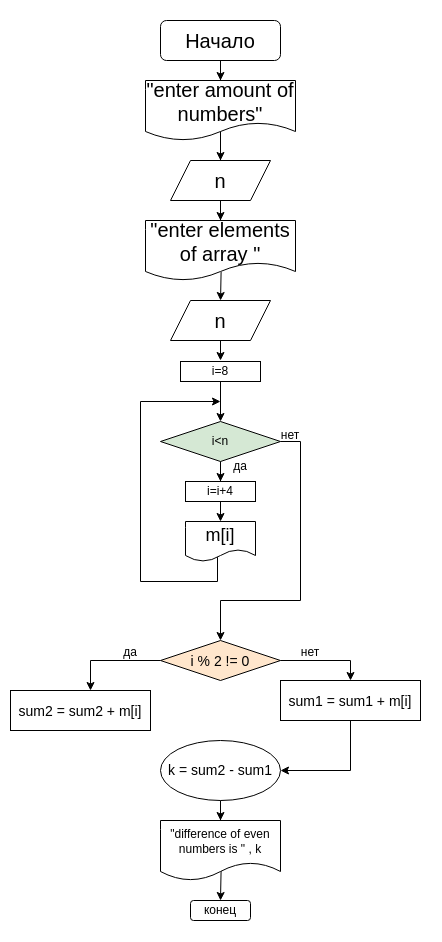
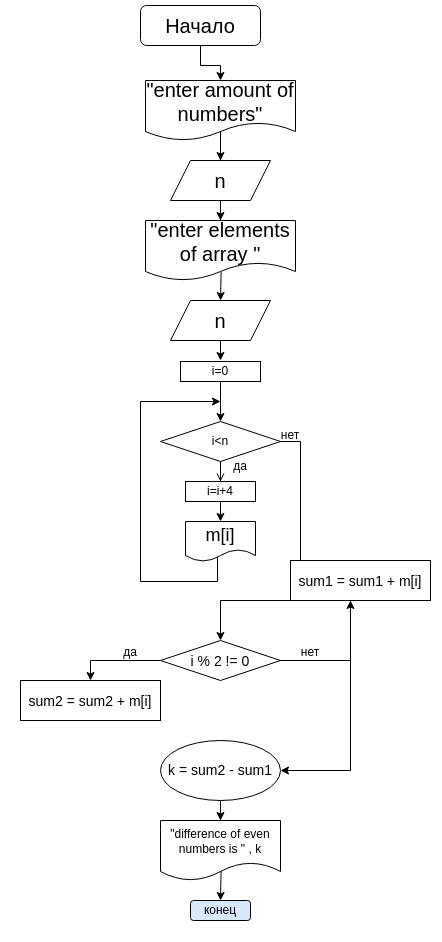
- <mxCell id="29" value="&lt;font style=&quot;font-size: 20px&quot;&gt;Начало&lt;/font&gt;" style="rounded=1;whiteSpace=wrap;html=1;fontSize=12;glass=0;strokeWidth=1;shadow=0;" vertex="1" parent="1"><mxGeometry x="160" y="20" width="120" height="40" as="geometry" /></mxCell>
+ <mxCell id="29" value="&lt;font style=&quot;font-size: 20px&quot;&gt;Начало&lt;/font&gt;" style="rounded=1;whiteSpace=wrap;html=1;fontSize=12;glass=0;strokeWidth=1;shadow=0;" vertex="1" parent="1"><mxGeometry x="140" y="5" width="120" height="40" as="geometry" /></mxCell>
- <mxCell id="5" value="i=8" style="whiteSpace=wrap;html=1;rounded=0;" vertex="1" parent="1"><mxGeometry x="180" y="361" width="80" height="20" as="geometry" /></mxCell>
+ <mxCell id="5" value="i=0" style="whiteSpace=wrap;html=1;rounded=0;" vertex="1" parent="1"><mxGeometry x="180" y="361" width="80" height="20" as="geometry" /></mxCell>
- <mxCell id="8" value="i&amp;lt;n" style="rhombus;whiteSpace=wrap;html=1;rounded=0;fillColor=#d5e8d4;" vertex="1" parent="1"><mxGeometry x="160" y="421" width="120" height="40" as="geometry" /></mxCell>
+ <mxCell id="8" value="i&amp;lt;n" style="rhombus;whiteSpace=wrap;html=1;rounded=0;" vertex="1" parent="1"><mxGeometry x="160" y="421" width="120" height="40" as="geometry" /></mxCell>
- <mxCell id="6" value="" style="edgeStyle=orthogonalEdgeStyle;rounded=0;orthogonalLoop=1;jettySize=auto;html=1;" edge="1" parent="1" source="8" target="10"><mxGeometry relative="1" as="geometry" /></mxCell>
+ <mxCell id="6" value="" style="edgeStyle=orthogonalEdgeStyle;rounded=0;orthogonalLoop=1;jettySize=auto;html=1;endArrow=open;" edge="1" parent="1" source="8" target="10"><mxGeometry relative="1" as="geometry" /></mxCell>
- <mxCell id="20" value="&lt;font style=&quot;font-size: 14px&quot;&gt;i % 2 != 0&lt;/font&gt;" style="rhombus;whiteSpace=wrap;html=1;fontSize=18;fillColor=#ffe6cc;" vertex="1" parent="1"><mxGeometry x="160" y="640" width="120" height="40" as="geometry" /></mxCell>
+ <mxCell id="20" value="&lt;font style=&quot;font-size: 14px&quot;&gt;i % 2 != 0&lt;/font&gt;" style="rhombus;whiteSpace=wrap;html=1;fontSize=18;" vertex="1" parent="1"><mxGeometry x="160" y="640" width="120" height="40" as="geometry" /></mxCell>
- <mxCell id="23" value="&lt;font style=&quot;font-size: 14px&quot;&gt;sum1 = sum1 + m[i]&lt;/font&gt;" style="whiteSpace=wrap;html=1;fontSize=18;" vertex="1" parent="1"><mxGeometry x="280" y="680" width="140" height="40" as="geometry" /></mxCell>
+ <mxCell id="23" value="&lt;font style=&quot;font-size: 14px&quot;&gt;sum1 = sum1 + m[i]&lt;/font&gt;" style="whiteSpace=wrap;html=1;fontSize=18;" vertex="1" parent="1"><mxGeometry x="290" y="560" width="140" height="40" as="geometry" /></mxCell>
- <mxCell id="21" value="&lt;font style=&quot;font-size: 14px&quot;&gt;sum2 = sum2 + m[i]&lt;/font&gt;" style="whiteSpace=wrap;html=1;fontSize=18;" vertex="1" parent="1"><mxGeometry x="10" y="690" width="140" height="40" as="geometry" /></mxCell>
+ <mxCell id="21" value="&lt;font style=&quot;font-size: 14px&quot;&gt;sum2 = sum2 + m[i]&lt;/font&gt;" style="whiteSpace=wrap;html=1;fontSize=18;" vertex="1" parent="1"><mxGeometry x="20" y="680" width="140" height="40" as="geometry" /></mxCell>
- <mxCell id="16" value="конец" style="rounded=1;whiteSpace=wrap;html=1;" vertex="1" parent="1"><mxGeometry x="190" y="900" width="60" height="20" as="geometry" /></mxCell>
+ <mxCell id="16" value="конец" style="rounded=1;whiteSpace=wrap;html=1;fillColor=#dae8fc;" vertex="1" parent="1"><mxGeometry x="190" y="900" width="60" height="20" as="geometry" /></mxCell>
